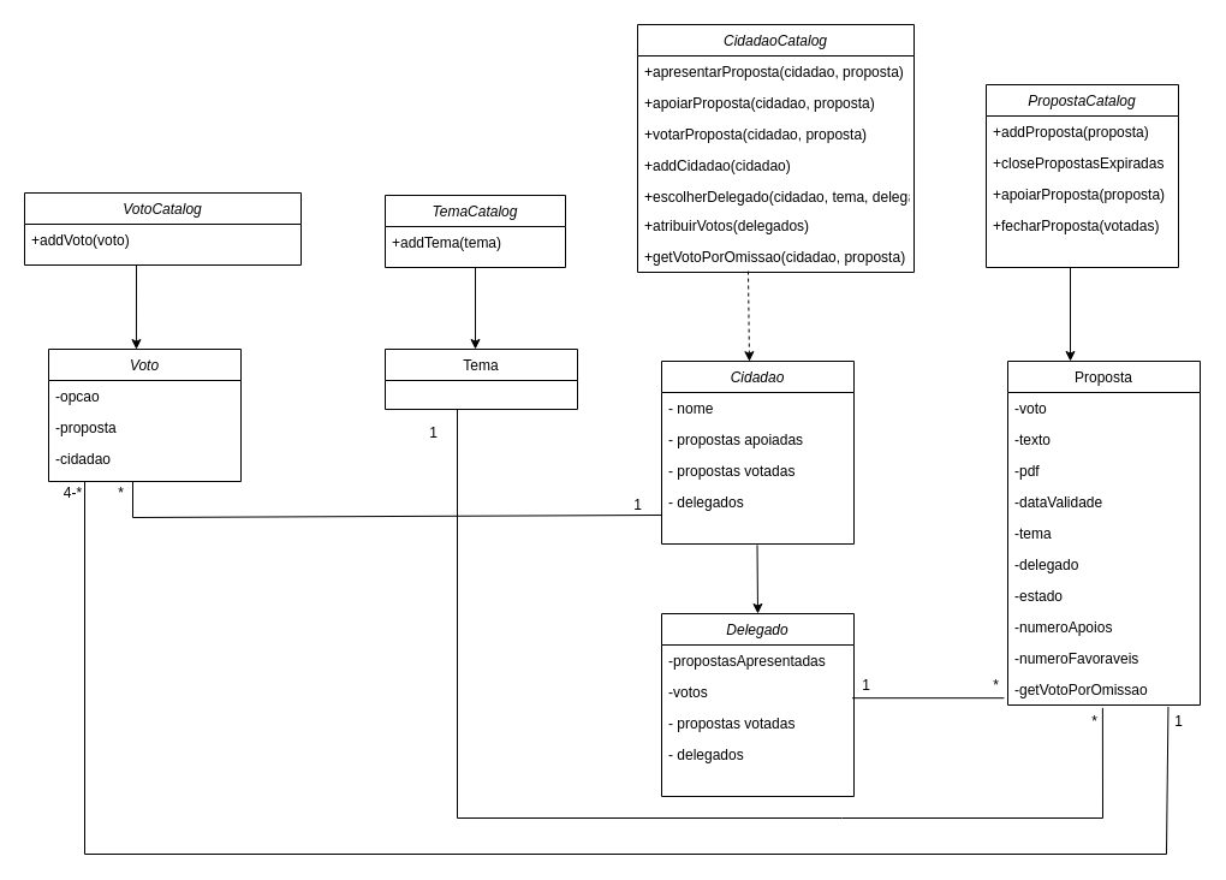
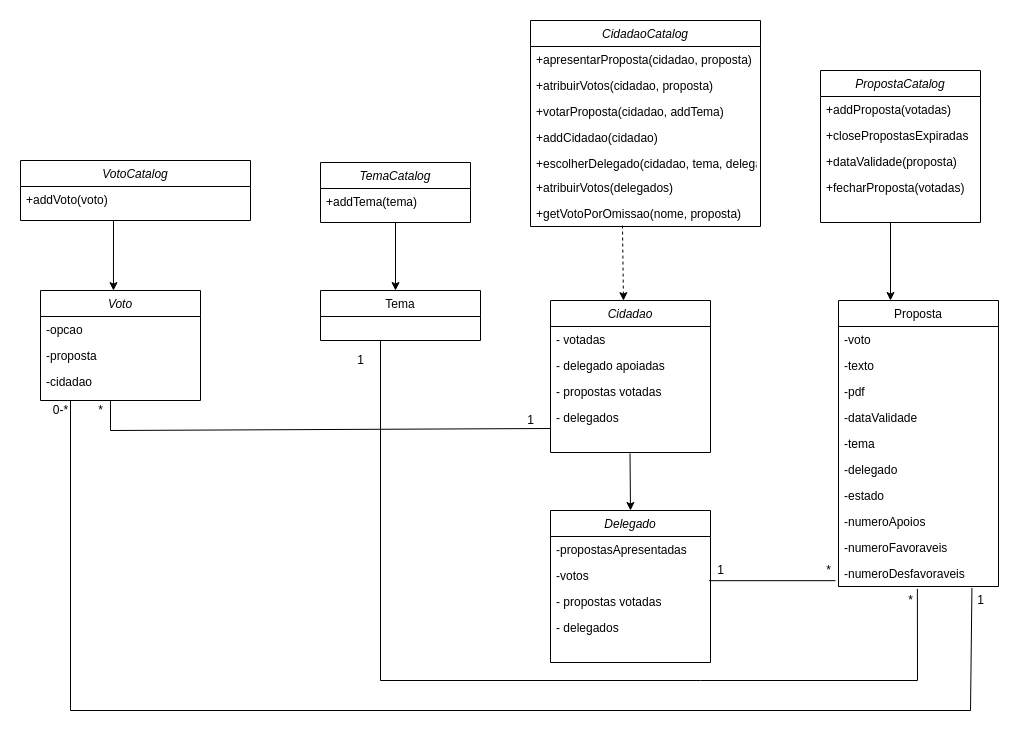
- <mxCell id="20" value="+apoiarProposta(cidadao, proposta)" style="text;align=left;verticalAlign=top;spacingLeft=4;spacingRight=4;overflow=hidden;rotatable=0;points=[[0,0.5],[1,0.5]];portConstraint=eastwest;rounded=0;shadow=0;html=0;" vertex="1" parent="18"><mxGeometry y="52" width="230" height="26" as="geometry" /></mxCell>
+ <mxCell id="20" value="+atribuirVotos(cidadao, proposta)" style="text;align=left;verticalAlign=top;spacingLeft=4;spacingRight=4;overflow=hidden;rotatable=0;points=[[0,0.5],[1,0.5]];portConstraint=eastwest;rounded=0;shadow=0;html=0;" vertex="1" parent="18"><mxGeometry y="52" width="230" height="26" as="geometry" /></mxCell>
- <mxCell id="28" value="+addProposta(proposta)" style="text;align=left;verticalAlign=top;spacingLeft=4;spacingRight=4;overflow=hidden;rotatable=0;points=[[0,0.5],[1,0.5]];portConstraint=eastwest;" vertex="1" parent="27"><mxGeometry y="26" width="160" height="26" as="geometry" /></mxCell>
+ <mxCell id="28" value="+addProposta(votadas)" style="text;align=left;verticalAlign=top;spacingLeft=4;spacingRight=4;overflow=hidden;rotatable=0;points=[[0,0.5],[1,0.5]];portConstraint=eastwest;" vertex="1" parent="27"><mxGeometry y="26" width="160" height="26" as="geometry" /></mxCell>
- <mxCell id="21" value="+votarProposta(cidadao, proposta)" style="text;align=left;verticalAlign=top;spacingLeft=4;spacingRight=4;overflow=hidden;rotatable=0;points=[[0,0.5],[1,0.5]];portConstraint=eastwest;rounded=0;shadow=0;html=0;" vertex="1" parent="18"><mxGeometry y="78" width="230" height="26" as="geometry" /></mxCell>
+ <mxCell id="21" value="+votarProposta(cidadao, addTema)" style="text;align=left;verticalAlign=top;spacingLeft=4;spacingRight=4;overflow=hidden;rotatable=0;points=[[0,0.5],[1,0.5]];portConstraint=eastwest;rounded=0;shadow=0;html=0;" vertex="1" parent="18"><mxGeometry y="78" width="230" height="26" as="geometry" /></mxCell>
- <mxCell id="30" value="+apoiarProposta(proposta)" style="text;align=left;verticalAlign=top;spacingLeft=4;spacingRight=4;overflow=hidden;rotatable=0;points=[[0,0.5],[1,0.5]];portConstraint=eastwest;rounded=0;shadow=0;html=0;" vertex="1" parent="27"><mxGeometry y="78" width="160" height="26" as="geometry" /></mxCell>
+ <mxCell id="30" value="+dataValidade(proposta)" style="text;align=left;verticalAlign=top;spacingLeft=4;spacingRight=4;overflow=hidden;rotatable=0;points=[[0,0.5],[1,0.5]];portConstraint=eastwest;rounded=0;shadow=0;html=0;" vertex="1" parent="27"><mxGeometry y="78" width="160" height="26" as="geometry" /></mxCell>
- <mxCell id="25" value="+getVotoPorOmissao(cidadao, proposta)" style="text;align=left;verticalAlign=top;spacingLeft=4;spacingRight=4;overflow=hidden;rotatable=0;points=[[0,0.5],[1,0.5]];portConstraint=eastwest;" vertex="1" parent="18"><mxGeometry y="180" width="230" height="26" as="geometry" /></mxCell>
+ <mxCell id="25" value="+getVotoPorOmissao(nome, proposta)" style="text;align=left;verticalAlign=top;spacingLeft=4;spacingRight=4;overflow=hidden;rotatable=0;points=[[0,0.5],[1,0.5]];portConstraint=eastwest;" vertex="1" parent="18"><mxGeometry y="180" width="230" height="26" as="geometry" /></mxCell>
- <mxCell id="3" value="- nome" style="text;align=left;verticalAlign=top;spacingLeft=4;spacingRight=4;overflow=hidden;rotatable=0;points=[[0,0.5],[1,0.5]];portConstraint=eastwest;" parent="2" vertex="1"><mxGeometry y="26" width="160" height="26" as="geometry" /></mxCell>
+ <mxCell id="3" value="- votadas" style="text;align=left;verticalAlign=top;spacingLeft=4;spacingRight=4;overflow=hidden;rotatable=0;points=[[0,0.5],[1,0.5]];portConstraint=eastwest;" parent="2" vertex="1"><mxGeometry y="26" width="160" height="26" as="geometry" /></mxCell>
- <mxCell id="4" value="- propostas apoiadas" style="text;align=left;verticalAlign=top;spacingLeft=4;spacingRight=4;overflow=hidden;rotatable=0;points=[[0,0.5],[1,0.5]];portConstraint=eastwest;rounded=0;shadow=0;html=0;" parent="2" vertex="1"><mxGeometry y="52" width="160" height="26" as="geometry" /></mxCell>
+ <mxCell id="4" value="- delegado apoiadas" style="text;align=left;verticalAlign=top;spacingLeft=4;spacingRight=4;overflow=hidden;rotatable=0;points=[[0,0.5],[1,0.5]];portConstraint=eastwest;rounded=0;shadow=0;html=0;" parent="2" vertex="1"><mxGeometry y="52" width="160" height="26" as="geometry" /></mxCell>
- <mxCell id="64" value="4-*" style="text;html=1;align=center;verticalAlign=middle;resizable=0;points=[];autosize=1;strokeColor=none;fillColor=none;" vertex="1" parent="1"><mxGeometry x="45" y="400" width="30" height="20" as="geometry" /></mxCell>
+ <mxCell id="64" value="0-*" style="text;html=1;align=center;verticalAlign=middle;resizable=0;points=[];autosize=1;strokeColor=none;fillColor=none;" vertex="1" parent="1"><mxGeometry x="45" y="400" width="30" height="20" as="geometry" /></mxCell>
- <mxCell id="17" value="-getVotoPorOmissao" style="text;align=left;verticalAlign=top;spacingLeft=4;spacingRight=4;overflow=hidden;rotatable=0;points=[[0,0.5],[1,0.5]];portConstraint=eastwest;rounded=0;shadow=0;html=0;" vertex="1" parent="7"><mxGeometry y="260" width="160" height="26" as="geometry" /></mxCell>
+ <mxCell id="17" value="-numeroDesfavoraveis" style="text;align=left;verticalAlign=top;spacingLeft=4;spacingRight=4;overflow=hidden;rotatable=0;points=[[0,0.5],[1,0.5]];portConstraint=eastwest;rounded=0;shadow=0;html=0;" vertex="1" parent="7"><mxGeometry y="260" width="160" height="26" as="geometry" /></mxCell>
